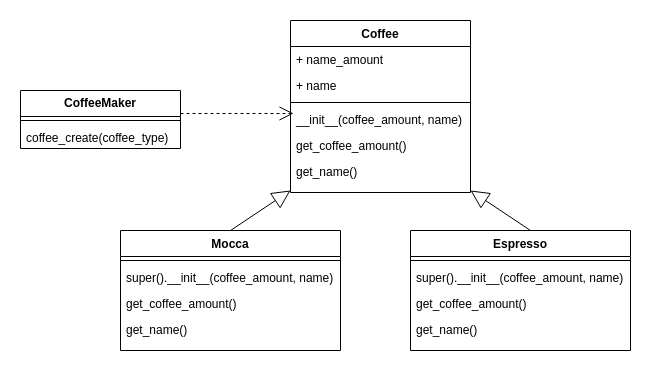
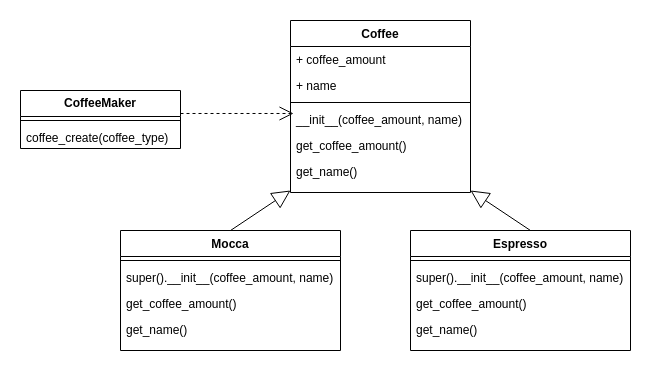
- <mxCell id="3" value="+ name_amount" style="text;align=left;verticalAlign=top;spacingLeft=4;spacingRight=4;overflow=hidden;rotatable=0;points=[[0,0.5],[1,0.5]];portConstraint=eastwest;rounded=0;shadow=0;html=0;" parent="2" vertex="1"><mxGeometry y="26" width="180" height="26" as="geometry" /></mxCell>
+ <mxCell id="3" value="+ coffee_amount" style="text;align=left;verticalAlign=top;spacingLeft=4;spacingRight=4;overflow=hidden;rotatable=0;points=[[0,0.5],[1,0.5]];portConstraint=eastwest;rounded=0;shadow=0;html=0;" parent="2" vertex="1"><mxGeometry y="26" width="180" height="26" as="geometry" /></mxCell>
